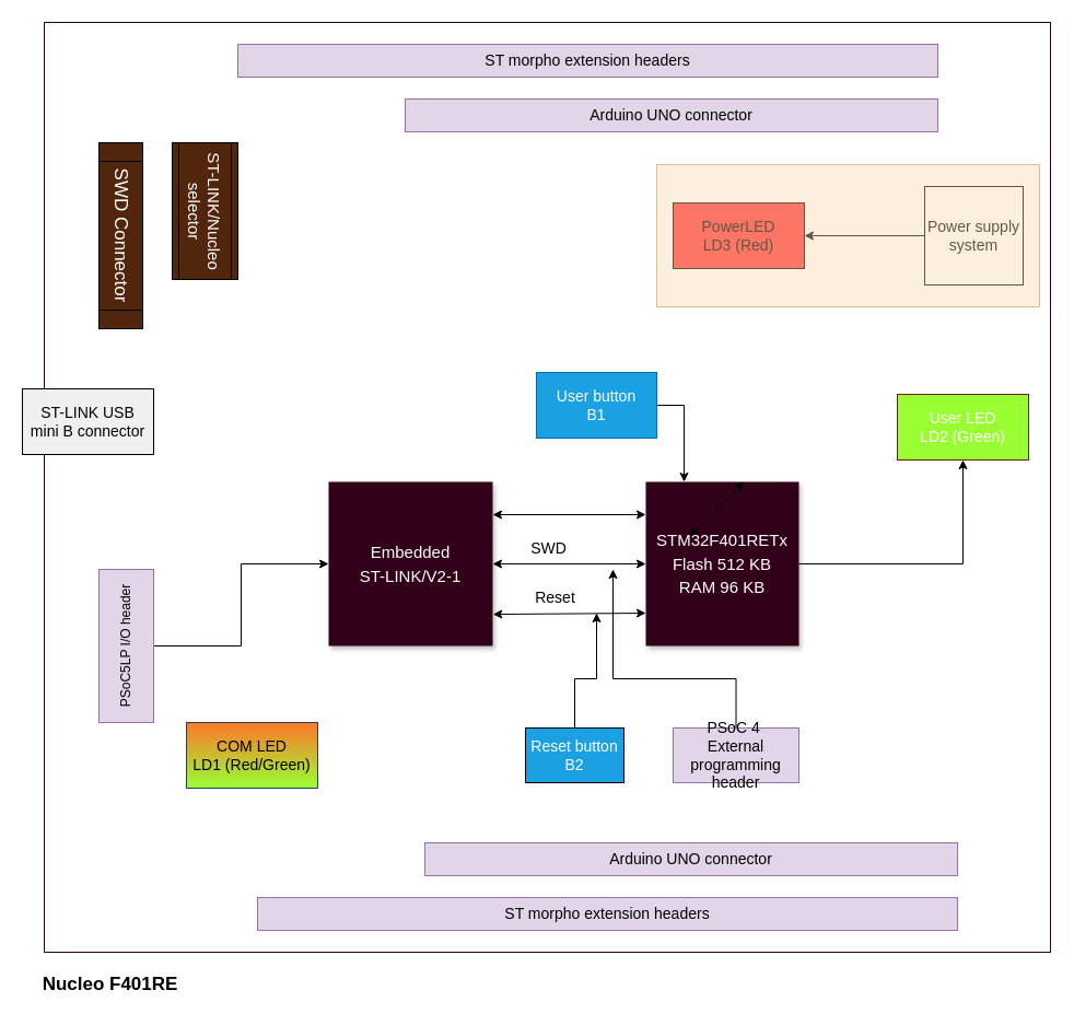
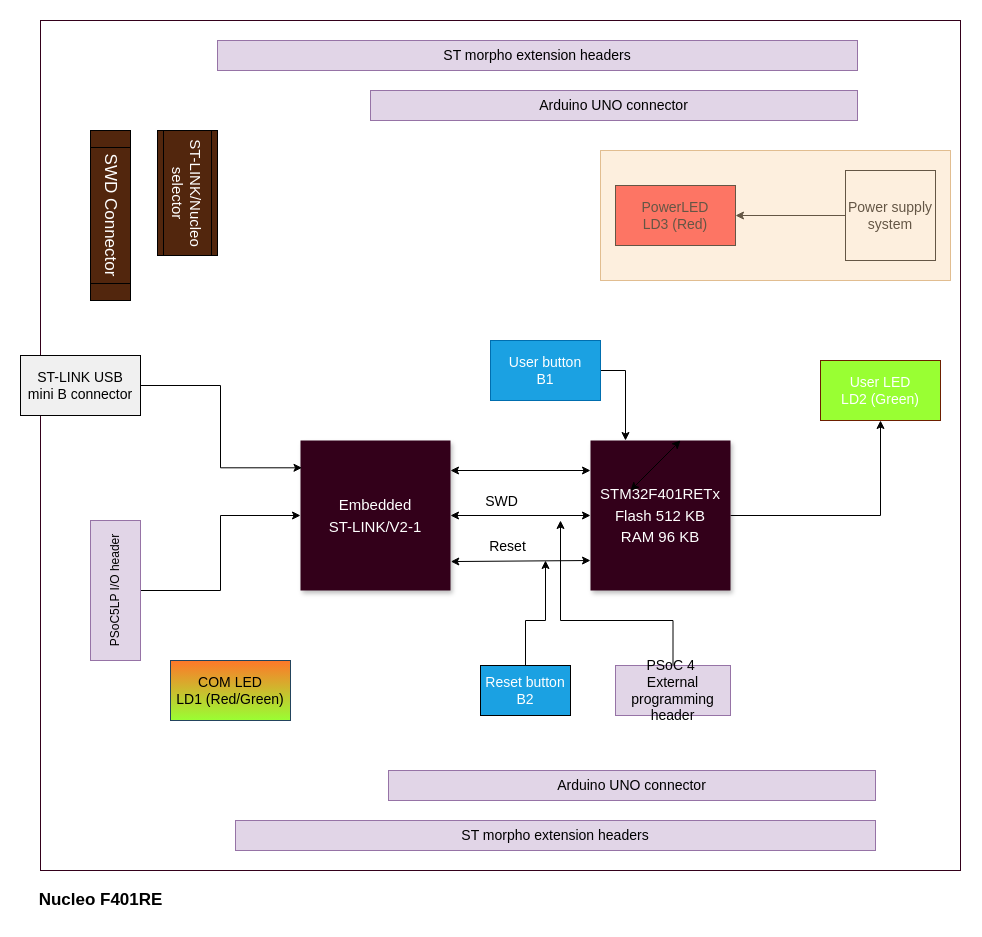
+ <mxCell id="12" style="edgeStyle=orthogonalEdgeStyle;rounded=0;orthogonalLoop=1;jettySize=auto;html=1;exitX=1;exitY=0.5;exitDx=0;exitDy=0;entryX=0.01;entryY=0.182;entryDx=0;entryDy=0;entryPerimeter=0;" parent="1" source="13" target="5" edge="1"><mxGeometry relative="1" as="geometry"><Array as="points"><mxPoint x="220" y="385" /><mxPoint x="220" y="467" /></Array></mxGeometry></mxCell>
